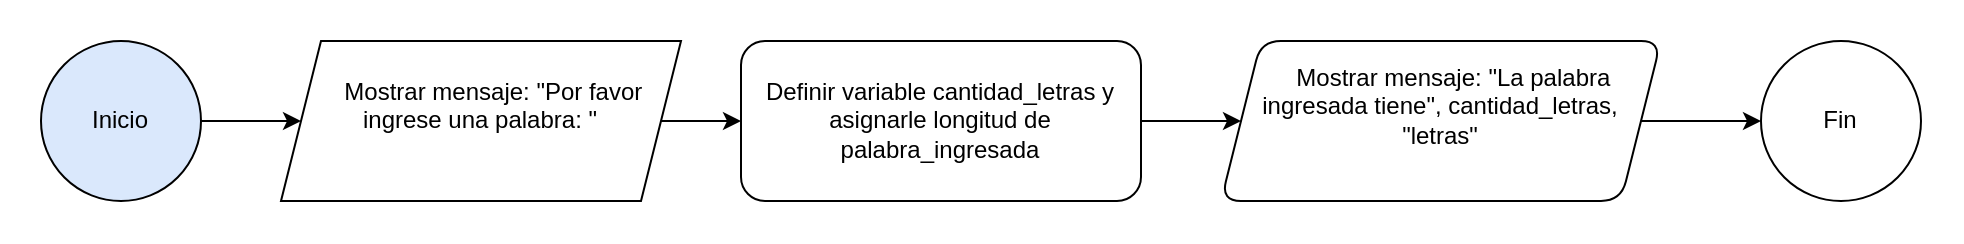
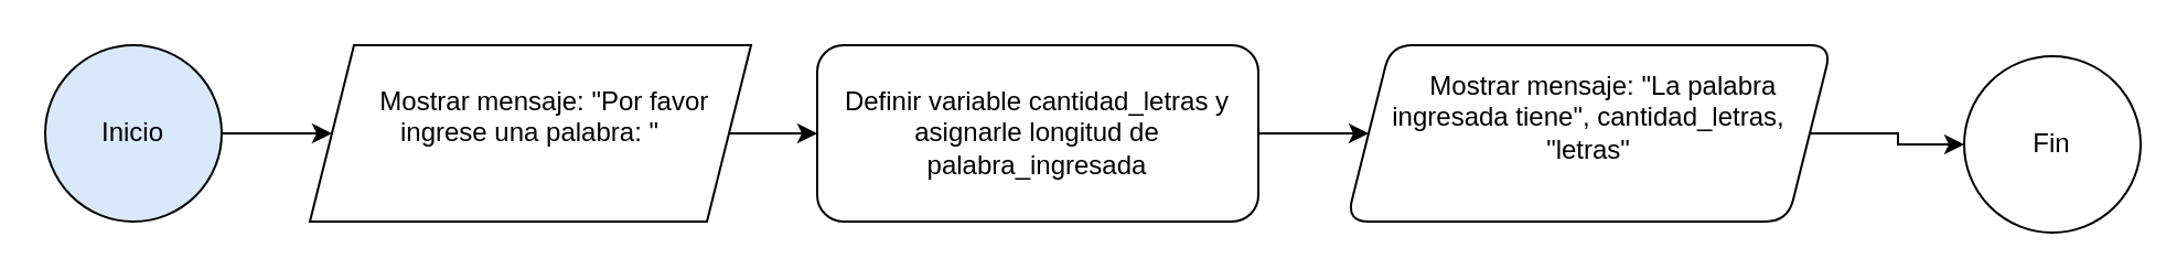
- <mxCell id="10" value="Fin" style="ellipse;whiteSpace=wrap;html=1;rounded=1;" vertex="1" parent="1"><mxGeometry x="880" y="20" width="80" height="80" as="geometry" /></mxCell>
+ <mxCell id="10" value="Fin" style="ellipse;whiteSpace=wrap;html=1;rounded=1;" vertex="1" parent="1"><mxGeometry x="890" y="25" width="80" height="80" as="geometry" /></mxCell>
